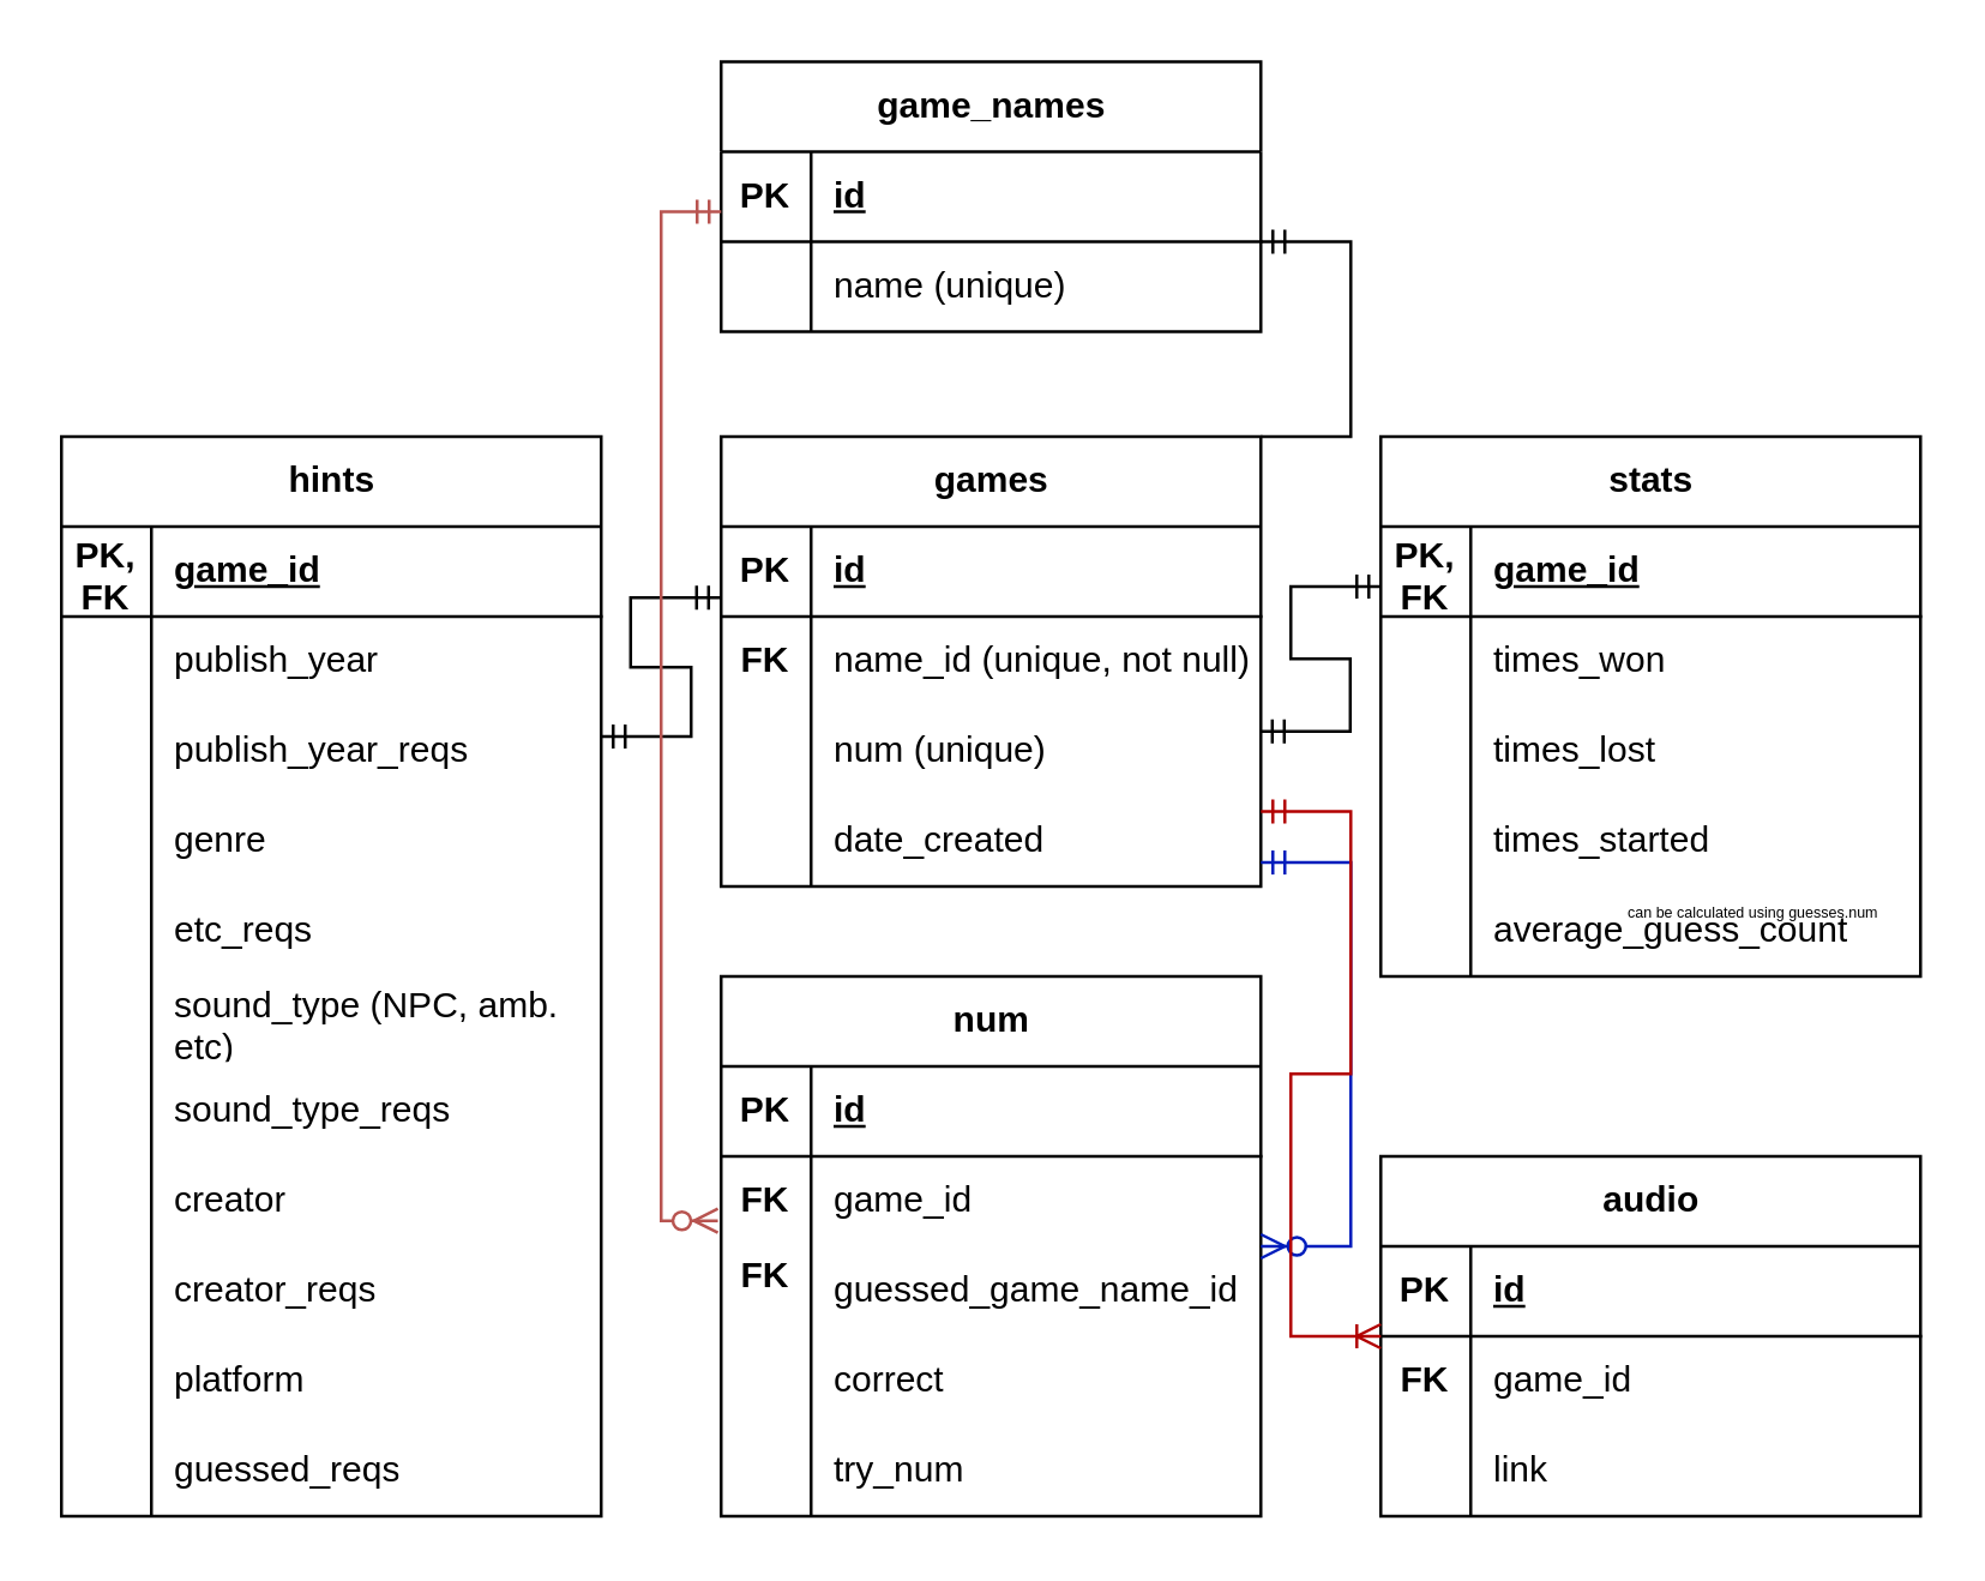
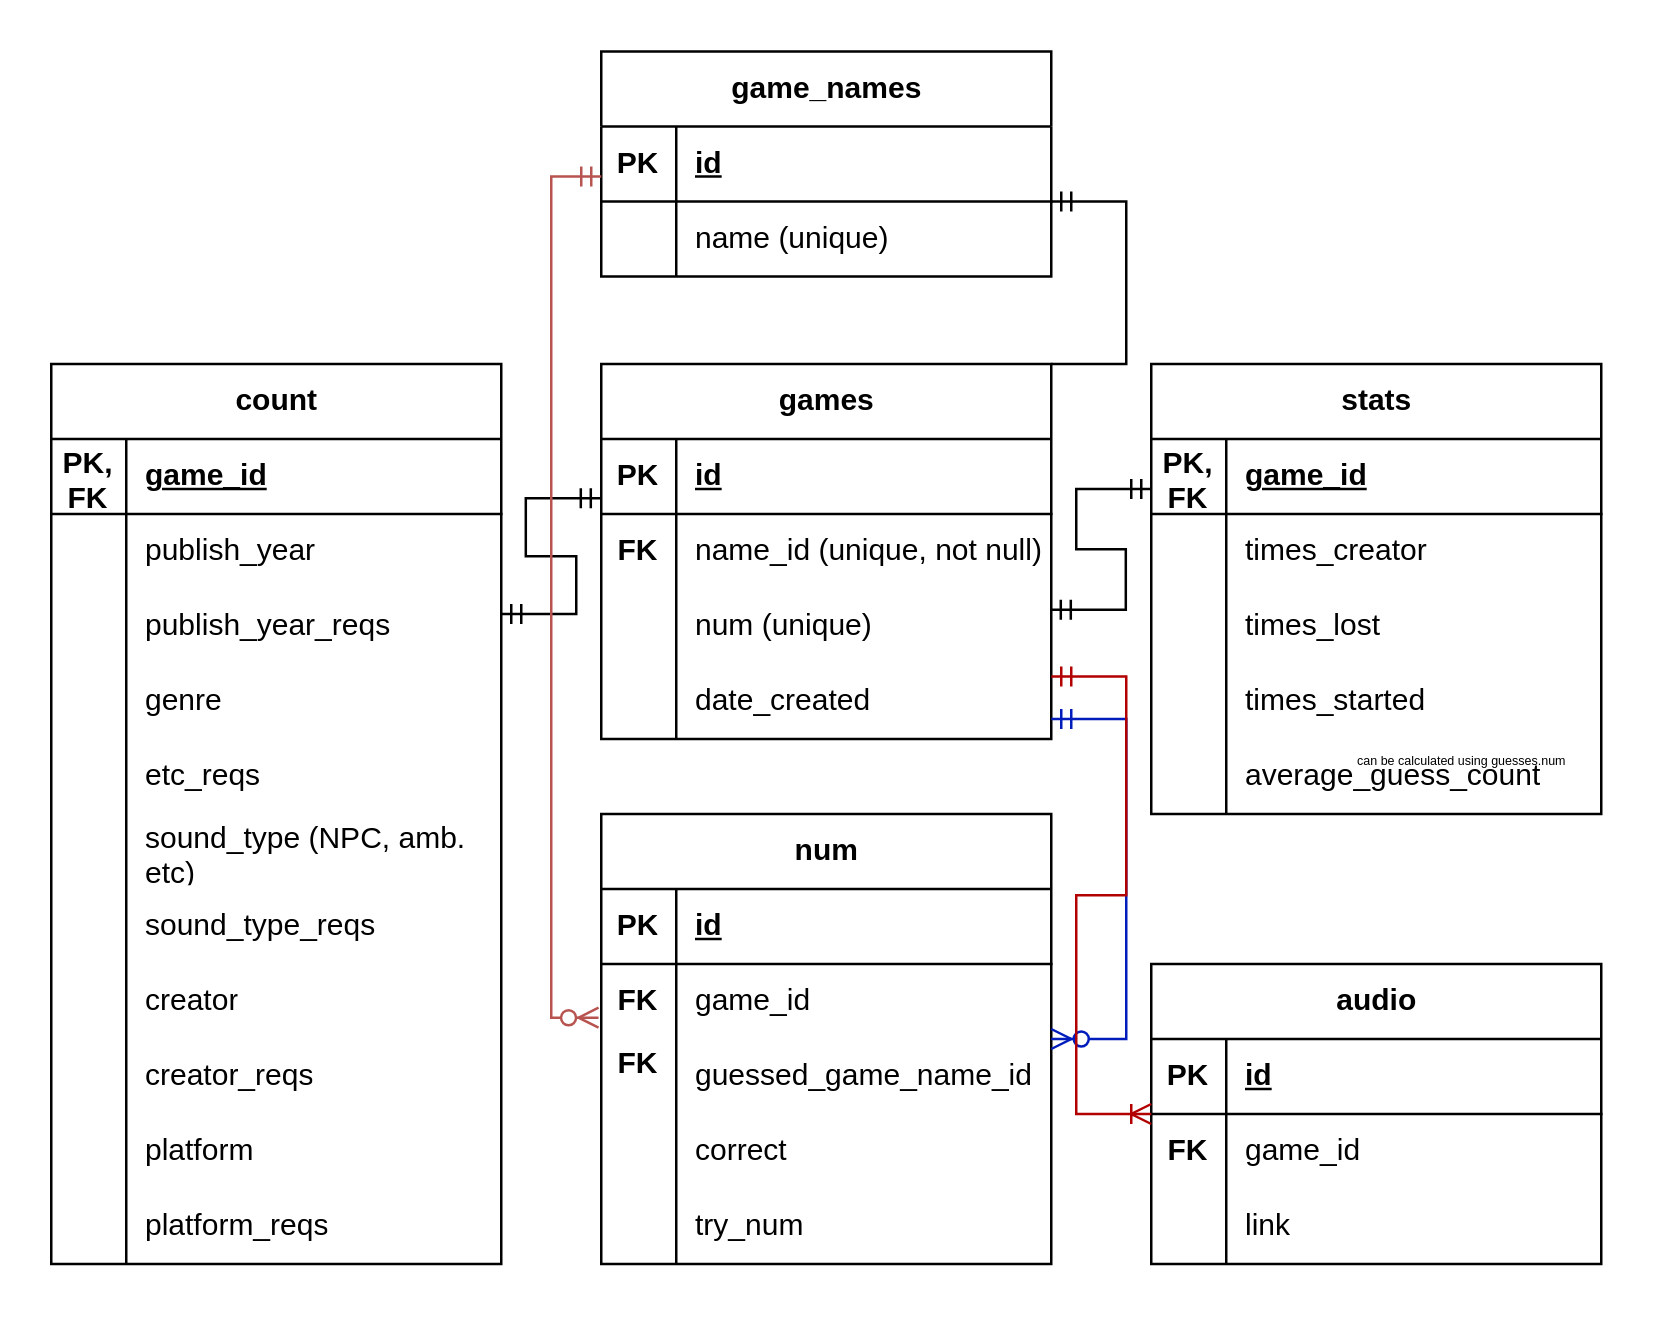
- <mxCell id="57" value="hints" style="shape=table;startSize=30;container=1;collapsible=1;childLayout=tableLayout;fixedRows=1;rowLines=0;fontStyle=1;align=center;resizeLast=1;html=1;" parent="1" vertex="1"><mxGeometry y="145" width="180" height="360" as="geometry" x="20" /></mxCell>
+ <mxCell id="57" value="count" style="shape=table;startSize=30;container=1;collapsible=1;childLayout=tableLayout;fixedRows=1;rowLines=0;fontStyle=1;align=center;resizeLast=1;html=1;" parent="1" vertex="1"><mxGeometry y="145" width="180" height="360" as="geometry" x="20" /></mxCell>
- <mxCell id="21" value="times_won" style="shape=partialRectangle;connectable=0;fillColor=none;top=0;left=0;bottom=0;right=0;align=left;spacingLeft=6;overflow=hidden;whiteSpace=wrap;html=1;" parent="19" vertex="1"><mxGeometry x="30" width="150" height="30" as="geometry"><mxRectangle width="150" height="30" as="alternateBounds" /></mxGeometry></mxCell>
+ <mxCell id="21" value="times_creator" style="shape=partialRectangle;connectable=0;fillColor=none;top=0;left=0;bottom=0;right=0;align=left;spacingLeft=6;overflow=hidden;whiteSpace=wrap;html=1;" parent="19" vertex="1"><mxGeometry x="30" width="150" height="30" as="geometry"><mxRectangle width="150" height="30" as="alternateBounds" /></mxGeometry></mxCell>
- <mxCell id="90" value="guessed_reqs" style="shape=partialRectangle;connectable=0;fillColor=none;top=0;left=0;bottom=0;right=0;align=left;spacingLeft=6;overflow=hidden;whiteSpace=wrap;html=1;" parent="88" vertex="1"><mxGeometry x="30" width="150" height="30" as="geometry"><mxRectangle width="150" height="30" as="alternateBounds" /></mxGeometry></mxCell>
+ <mxCell id="90" value="platform_reqs" style="shape=partialRectangle;connectable=0;fillColor=none;top=0;left=0;bottom=0;right=0;align=left;spacingLeft=6;overflow=hidden;whiteSpace=wrap;html=1;" parent="88" vertex="1"><mxGeometry x="30" width="150" height="30" as="geometry"><mxRectangle width="150" height="30" as="alternateBounds" /></mxGeometry></mxCell>
